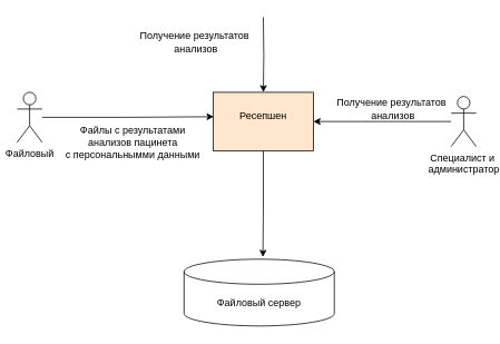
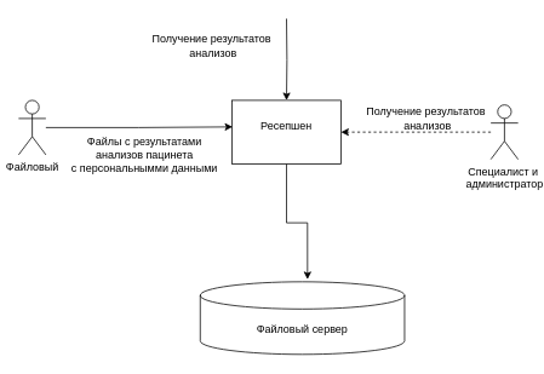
- <mxCell id="4" value="&lt;div&gt;&lt;br&gt;&lt;/div&gt;&lt;div&gt;Ресепшен&lt;/div&gt;" style="whiteSpace=wrap;html=1;verticalAlign=top;fillColor=#ffe6cc;" vertex="1" parent="1"><mxGeometry x="255" y="110" width="120" height="70" as="geometry" /></mxCell>
+ <mxCell id="4" value="&lt;div&gt;&lt;br&gt;&lt;/div&gt;&lt;div&gt;Ресепшен&lt;/div&gt;" style="whiteSpace=wrap;html=1;verticalAlign=top;" vertex="1" parent="1"><mxGeometry x="255" y="110" width="120" height="70" as="geometry" /></mxCell>
- <mxCell id="9" style="edgeStyle=orthogonalEdgeStyle;rounded=0;orthogonalLoop=1;jettySize=auto;html=1;entryX=1;entryY=0.5;entryDx=0;entryDy=0;" edge="1" parent="1" source="10" target="4"><mxGeometry relative="1" as="geometry" /></mxCell>
+ <mxCell id="9" style="edgeStyle=orthogonalEdgeStyle;rounded=0;orthogonalLoop=1;jettySize=auto;html=1;entryX=1;entryY=0.5;entryDx=0;entryDy=0;dashed=1;" edge="1" parent="1" source="10" target="4"><mxGeometry relative="1" as="geometry" /></mxCell>
- <mxCell id="7" value="Файловый сервер" style="shape=cylinder3;whiteSpace=wrap;html=1;boundedLbl=1;backgroundOutline=1;size=15;" vertex="1" parent="1"><mxGeometry x="220" y="310" width="180" height="80" as="geometry" /></mxCell>
+ <mxCell id="7" value="Файловый сервер" style="shape=cylinder3;whiteSpace=wrap;html=1;boundedLbl=1;backgroundOutline=1;size=15;" vertex="1" parent="1"><mxGeometry x="220" y="310" width="225" height="80" as="geometry" /></mxCell>
